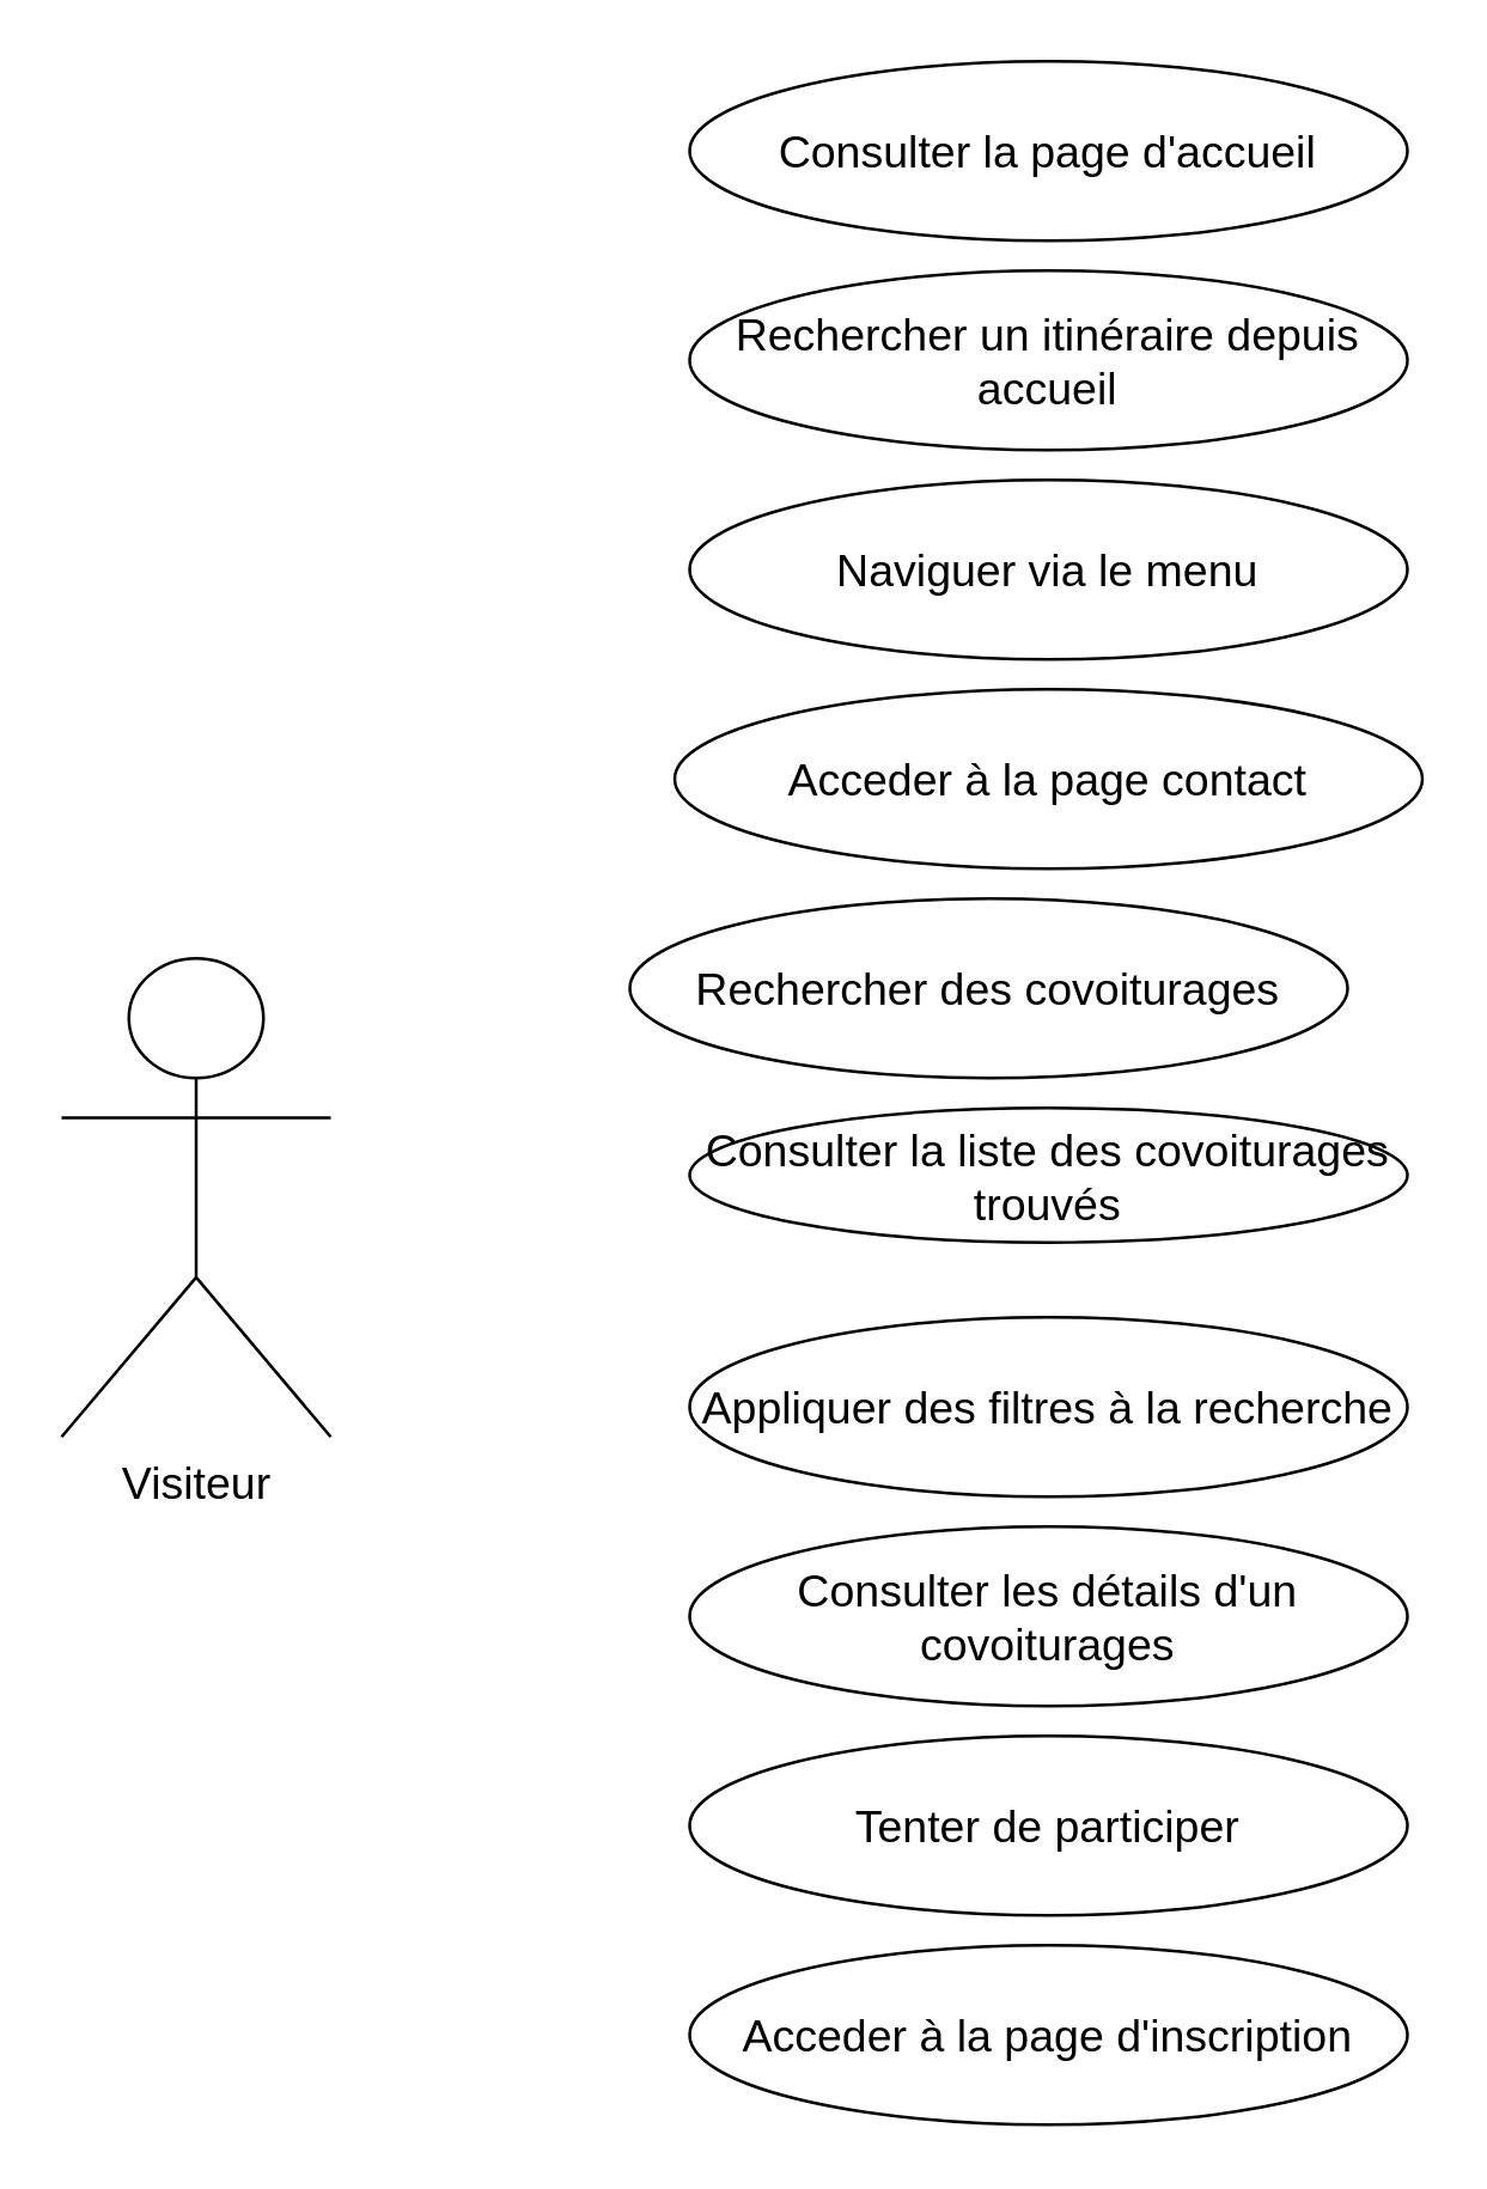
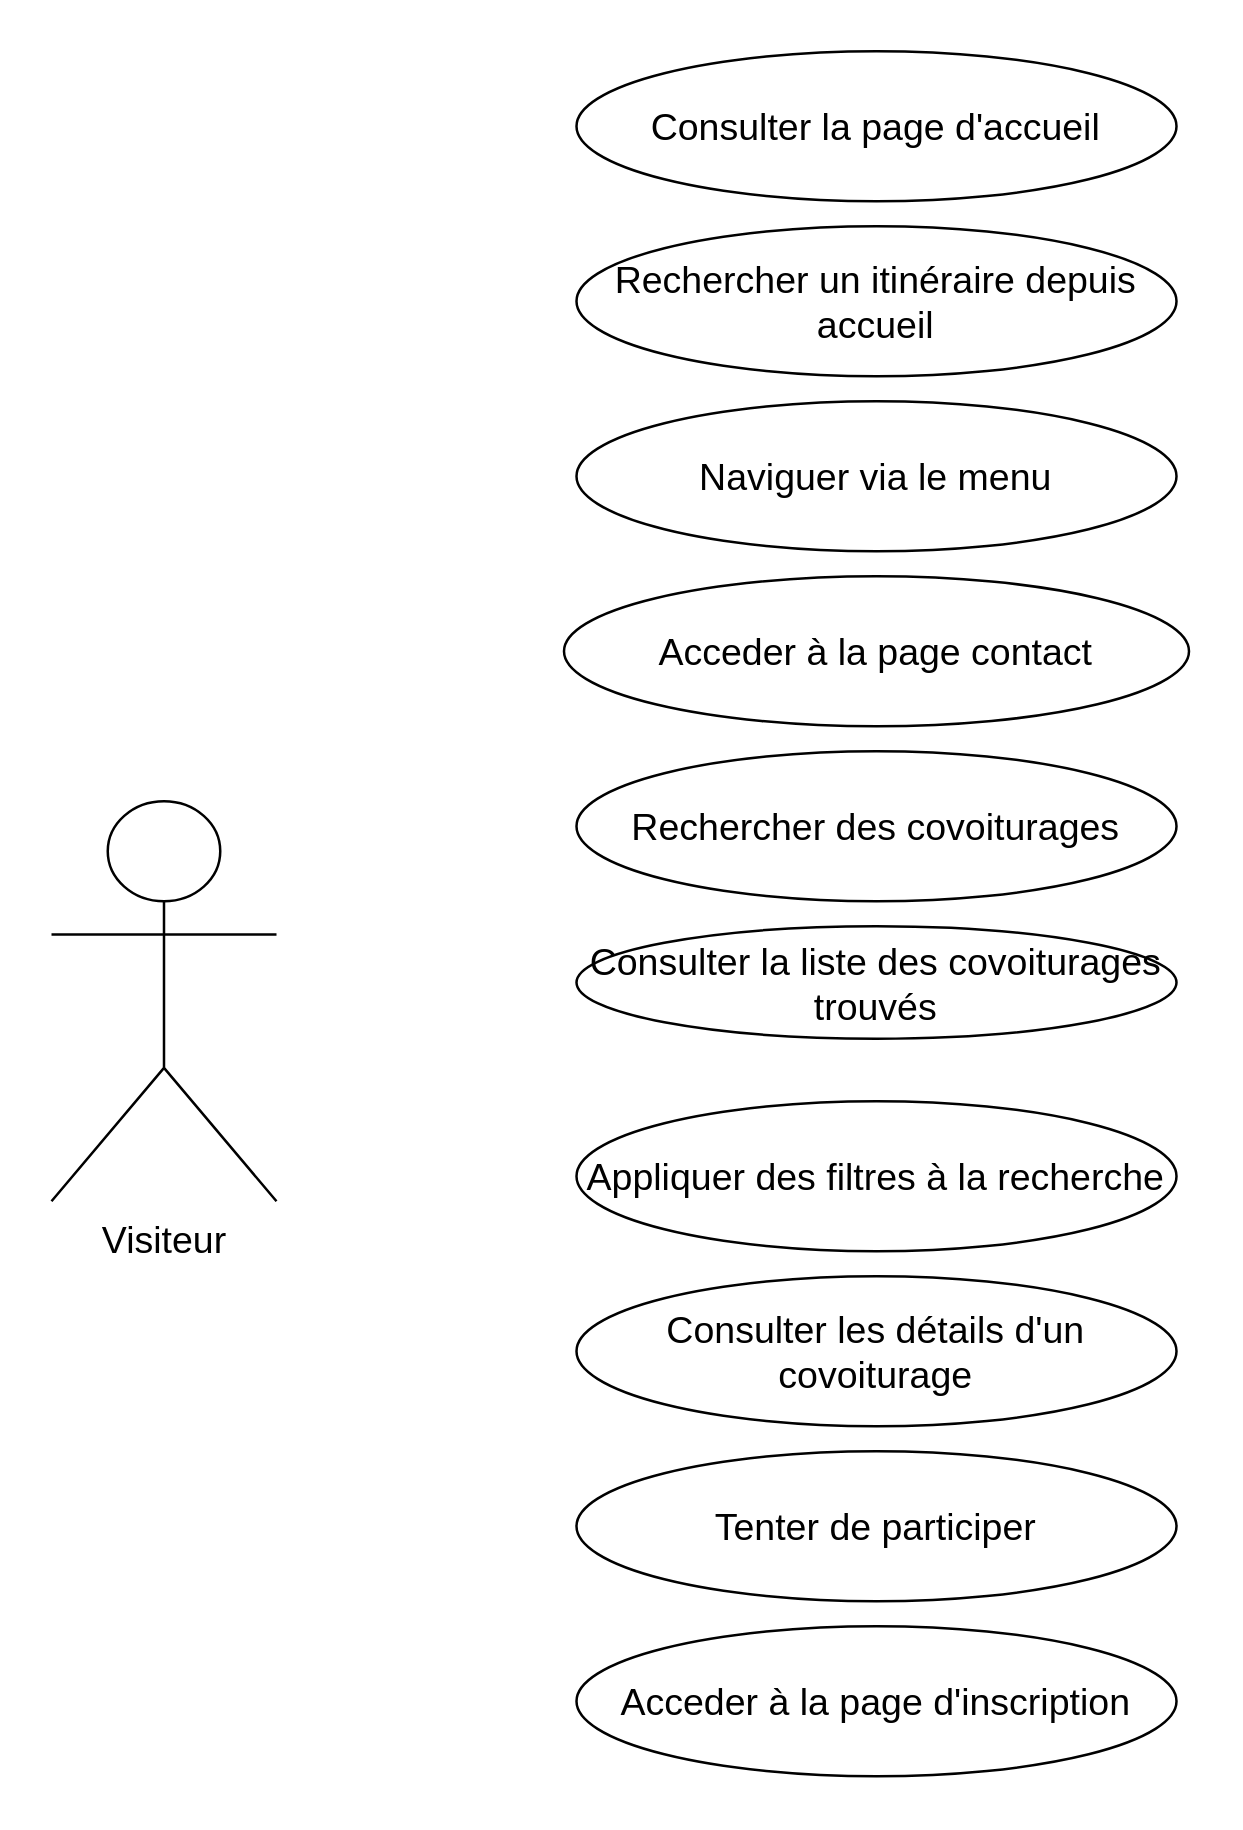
- <mxCell id="4" value="&lt;span style=&quot;font-size: 15px;&quot;&gt;Rechercher des covoiturages&lt;/span&gt;" style="ellipse;whiteSpace=wrap;html=1;" vertex="1" parent="1"><mxGeometry x="210" y="300" width="240" height="60" as="geometry" /></mxCell>
+ <mxCell id="4" value="&lt;span style=&quot;font-size: 15px;&quot;&gt;Rechercher des covoiturages&lt;/span&gt;" style="ellipse;whiteSpace=wrap;html=1;" vertex="1" parent="1"><mxGeometry x="230" y="300" width="240" height="60" as="geometry" /></mxCell>
- <mxCell id="9" value="&lt;font style=&quot;font-size: 15px;&quot;&gt;Consulter les détails d'un covoiturages&lt;/font&gt;" style="ellipse;whiteSpace=wrap;html=1;" vertex="1" parent="1"><mxGeometry x="230" y="510" width="240" height="60" as="geometry" /></mxCell>
+ <mxCell id="9" value="&lt;font style=&quot;font-size: 15px;&quot;&gt;Consulter les détails d'un covoiturage&lt;/font&gt;" style="ellipse;whiteSpace=wrap;html=1;" vertex="1" parent="1"><mxGeometry x="230" y="510" width="240" height="60" as="geometry" /></mxCell>
